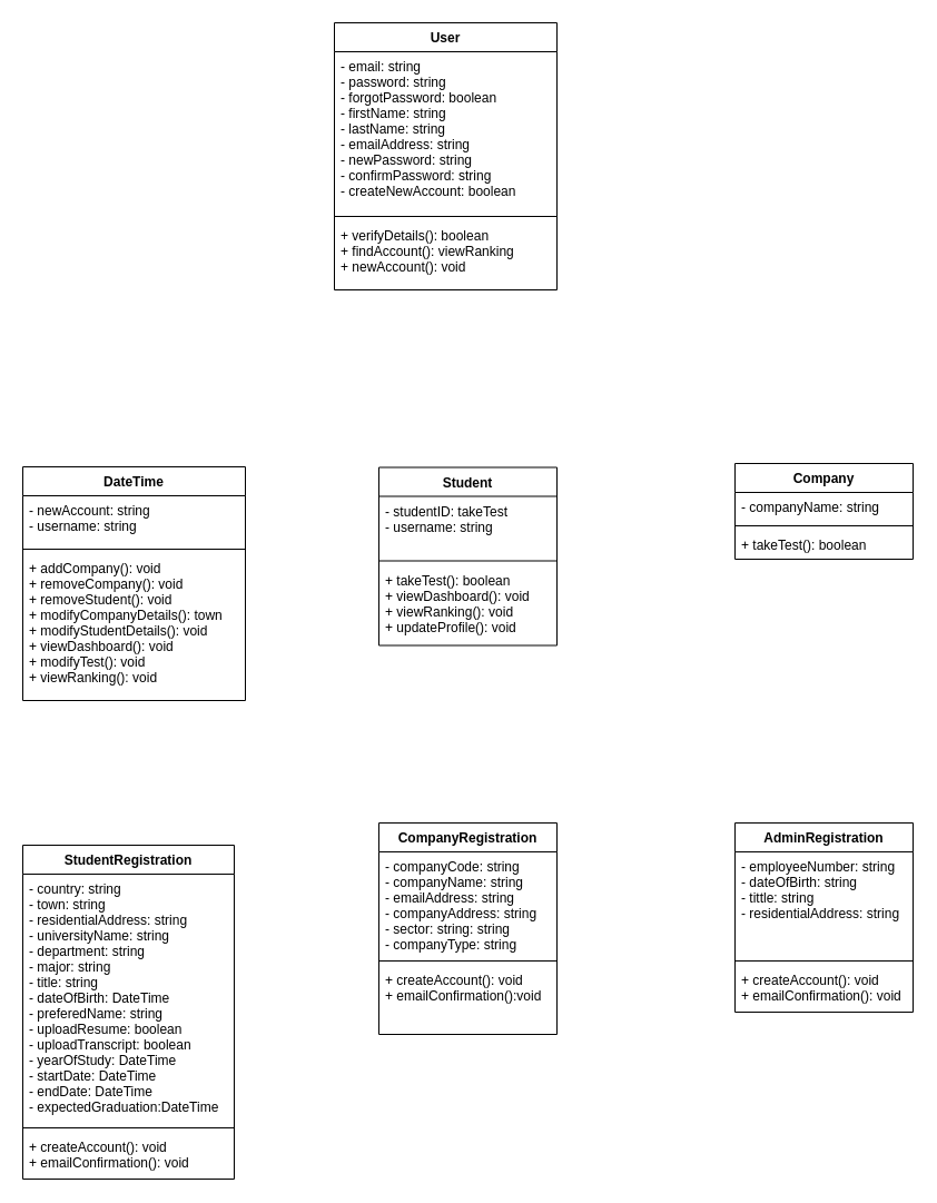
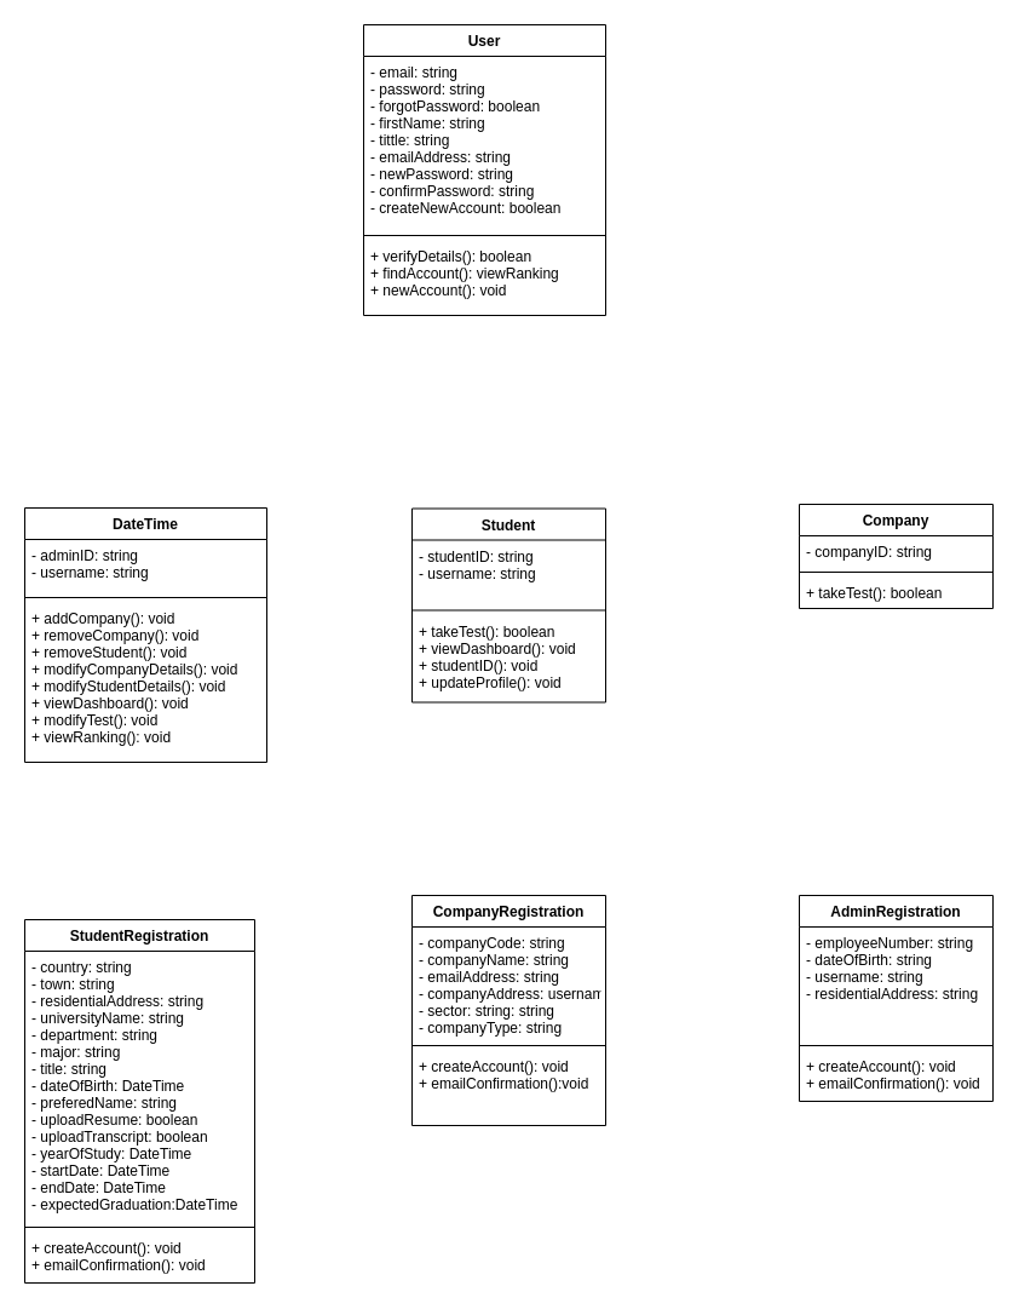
- <mxCell id="3" value="- email: string&#10;- password: string&#10;- forgotPassword: boolean&#10;- firstName: string&#10;- lastName: string&#10;- emailAddress: string&#10;- newPassword: string&#10;- confirmPassword: string&#10;- createNewAccount: boolean&#10;&#10;&#10;&#10;&#10;&#10;&#10;&#10;&#10;&#10;" style="text;strokeColor=none;fillColor=none;align=left;verticalAlign=top;spacingLeft=4;spacingRight=4;overflow=hidden;rotatable=0;points=[[0,0.5],[1,0.5]];portConstraint=eastwest;" vertex="1" parent="2"><mxGeometry y="26" width="200" height="144" as="geometry" /></mxCell>
+ <mxCell id="3" value="- email: string&#10;- password: string&#10;- forgotPassword: boolean&#10;- firstName: string&#10;- tittle: string&#10;- emailAddress: string&#10;- newPassword: string&#10;- confirmPassword: string&#10;- createNewAccount: boolean&#10;&#10;&#10;&#10;&#10;&#10;&#10;&#10;&#10;&#10;" style="text;strokeColor=none;fillColor=none;align=left;verticalAlign=top;spacingLeft=4;spacingRight=4;overflow=hidden;rotatable=0;points=[[0,0.5],[1,0.5]];portConstraint=eastwest;" vertex="1" parent="2"><mxGeometry y="26" width="200" height="144" as="geometry" /></mxCell>
- <mxCell id="19" value="- companyName: string" style="text;strokeColor=none;fillColor=none;align=left;verticalAlign=top;spacingLeft=4;spacingRight=4;overflow=hidden;rotatable=0;points=[[0,0.5],[1,0.5]];portConstraint=eastwest;" vertex="1" parent="18"><mxGeometry y="26" width="160" height="26" as="geometry" /></mxCell>
+ <mxCell id="19" value="- companyID: string" style="text;strokeColor=none;fillColor=none;align=left;verticalAlign=top;spacingLeft=4;spacingRight=4;overflow=hidden;rotatable=0;points=[[0,0.5],[1,0.5]];portConstraint=eastwest;" vertex="1" parent="18"><mxGeometry y="26" width="160" height="26" as="geometry" /></mxCell>
- <mxCell id="11" value="- newAccount: string&#10;- username: string&#10;&#10;" style="text;strokeColor=none;fillColor=none;align=left;verticalAlign=top;spacingLeft=4;spacingRight=4;overflow=hidden;rotatable=0;points=[[0,0.5],[1,0.5]];portConstraint=eastwest;" vertex="1" parent="10"><mxGeometry y="26" width="200" height="44" as="geometry" /></mxCell>
+ <mxCell id="11" value="- adminID: string&#10;- username: string&#10;&#10;" style="text;strokeColor=none;fillColor=none;align=left;verticalAlign=top;spacingLeft=4;spacingRight=4;overflow=hidden;rotatable=0;points=[[0,0.5],[1,0.5]];portConstraint=eastwest;" vertex="1" parent="10"><mxGeometry y="26" width="200" height="44" as="geometry" /></mxCell>
- <mxCell id="23" value="- studentID: takeTest&#10;- username: string&#10;" style="text;strokeColor=none;fillColor=none;align=left;verticalAlign=top;spacingLeft=4;spacingRight=4;overflow=hidden;rotatable=0;points=[[0,0.5],[1,0.5]];portConstraint=eastwest;" vertex="1" parent="22"><mxGeometry y="26" width="160" height="54" as="geometry" /></mxCell>
+ <mxCell id="23" value="- studentID: string&#10;- username: string&#10;" style="text;strokeColor=none;fillColor=none;align=left;verticalAlign=top;spacingLeft=4;spacingRight=4;overflow=hidden;rotatable=0;points=[[0,0.5],[1,0.5]];portConstraint=eastwest;" vertex="1" parent="22"><mxGeometry y="26" width="160" height="54" as="geometry" /></mxCell>
- <mxCell id="13" value="+ addCompany(): void&#10;+ removeCompany(): void&#10;+ removeStudent(): void&#10;+ modifyCompanyDetails(): town&#10;+ modifyStudentDetails(): void&#10;+ viewDashboard(): void&#10;+ modifyTest(): void&#10;+ viewRanking(): void&#10;&#10;&#10;" style="text;strokeColor=none;fillColor=none;align=left;verticalAlign=top;spacingLeft=4;spacingRight=4;overflow=hidden;rotatable=0;points=[[0,0.5],[1,0.5]];portConstraint=eastwest;" vertex="1" parent="10"><mxGeometry y="78" width="200" height="132" as="geometry" /></mxCell>
+ <mxCell id="13" value="+ addCompany(): void&#10;+ removeCompany(): void&#10;+ removeStudent(): void&#10;+ modifyCompanyDetails(): void&#10;+ modifyStudentDetails(): void&#10;+ viewDashboard(): void&#10;+ modifyTest(): void&#10;+ viewRanking(): void&#10;&#10;&#10;" style="text;strokeColor=none;fillColor=none;align=left;verticalAlign=top;spacingLeft=4;spacingRight=4;overflow=hidden;rotatable=0;points=[[0,0.5],[1,0.5]];portConstraint=eastwest;" vertex="1" parent="10"><mxGeometry y="78" width="200" height="132" as="geometry" /></mxCell>
- <mxCell id="25" value="+ takeTest(): boolean&#10;+ viewDashboard(): void&#10;+ viewRanking(): void&#10;+ updateProfile(): void&#10;&#10;&#10;" style="text;strokeColor=none;fillColor=none;align=left;verticalAlign=top;spacingLeft=4;spacingRight=4;overflow=hidden;rotatable=0;points=[[0,0.5],[1,0.5]];portConstraint=eastwest;" vertex="1" parent="22"><mxGeometry y="88" width="160" height="72" as="geometry" /></mxCell>
+ <mxCell id="25" value="+ takeTest(): boolean&#10;+ viewDashboard(): void&#10;+ studentID(): void&#10;+ updateProfile(): void&#10;&#10;&#10;" style="text;strokeColor=none;fillColor=none;align=left;verticalAlign=top;spacingLeft=4;spacingRight=4;overflow=hidden;rotatable=0;points=[[0,0.5],[1,0.5]];portConstraint=eastwest;" vertex="1" parent="22"><mxGeometry y="88" width="160" height="72" as="geometry" /></mxCell>
- <mxCell id="27" value="- companyCode: string&#10;- companyName: string&#10;- emailAddress: string&#10;- companyAddress: string&#10;- sector: string: string&#10;- companyType: string&#10;&#10;&#10;" style="text;strokeColor=none;fillColor=none;align=left;verticalAlign=top;spacingLeft=4;spacingRight=4;overflow=hidden;rotatable=0;points=[[0,0.5],[1,0.5]];portConstraint=eastwest;" vertex="1" parent="26"><mxGeometry y="26" width="160" height="94" as="geometry" /></mxCell>
+ <mxCell id="27" value="- companyCode: string&#10;- companyName: string&#10;- emailAddress: string&#10;- companyAddress: username&#10;- sector: string: string&#10;- companyType: string&#10;&#10;&#10;" style="text;strokeColor=none;fillColor=none;align=left;verticalAlign=top;spacingLeft=4;spacingRight=4;overflow=hidden;rotatable=0;points=[[0,0.5],[1,0.5]];portConstraint=eastwest;" vertex="1" parent="26"><mxGeometry y="26" width="160" height="94" as="geometry" /></mxCell>
- <mxCell id="7" value="- employeeNumber: string&#10;- dateOfBirth: string&#10;- tittle: string&#10;- residentialAddress: string&#10;" style="text;strokeColor=none;fillColor=none;align=left;verticalAlign=top;spacingLeft=4;spacingRight=4;overflow=hidden;rotatable=0;points=[[0,0.5],[1,0.5]];portConstraint=eastwest;" vertex="1" parent="6"><mxGeometry y="26" width="160" height="94" as="geometry" /></mxCell>
+ <mxCell id="7" value="- employeeNumber: string&#10;- dateOfBirth: string&#10;- username: string&#10;- residentialAddress: string&#10;" style="text;strokeColor=none;fillColor=none;align=left;verticalAlign=top;spacingLeft=4;spacingRight=4;overflow=hidden;rotatable=0;points=[[0,0.5],[1,0.5]];portConstraint=eastwest;" vertex="1" parent="6"><mxGeometry y="26" width="160" height="94" as="geometry" /></mxCell>
